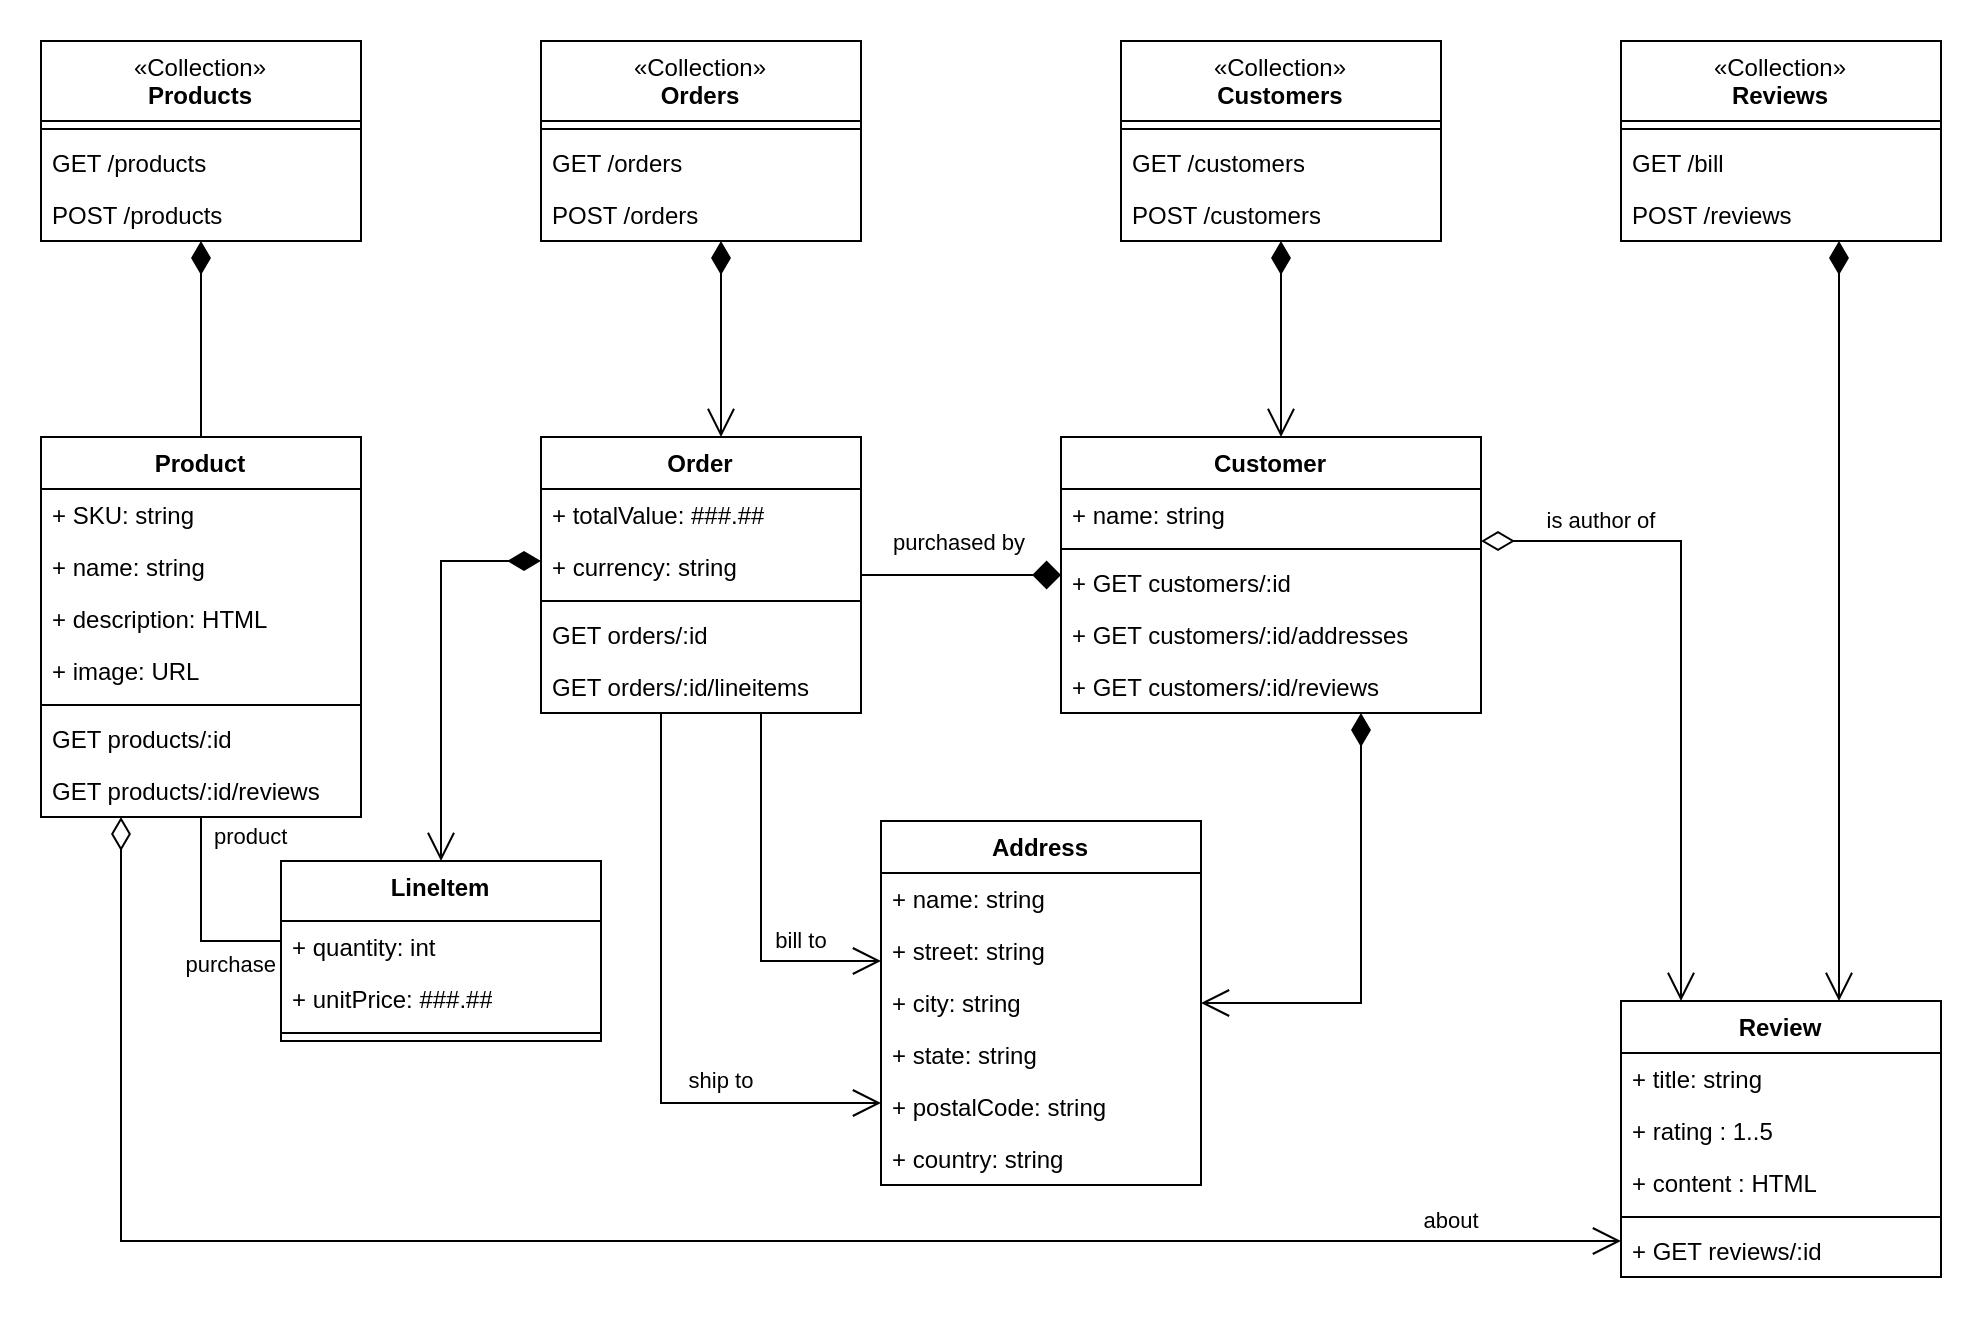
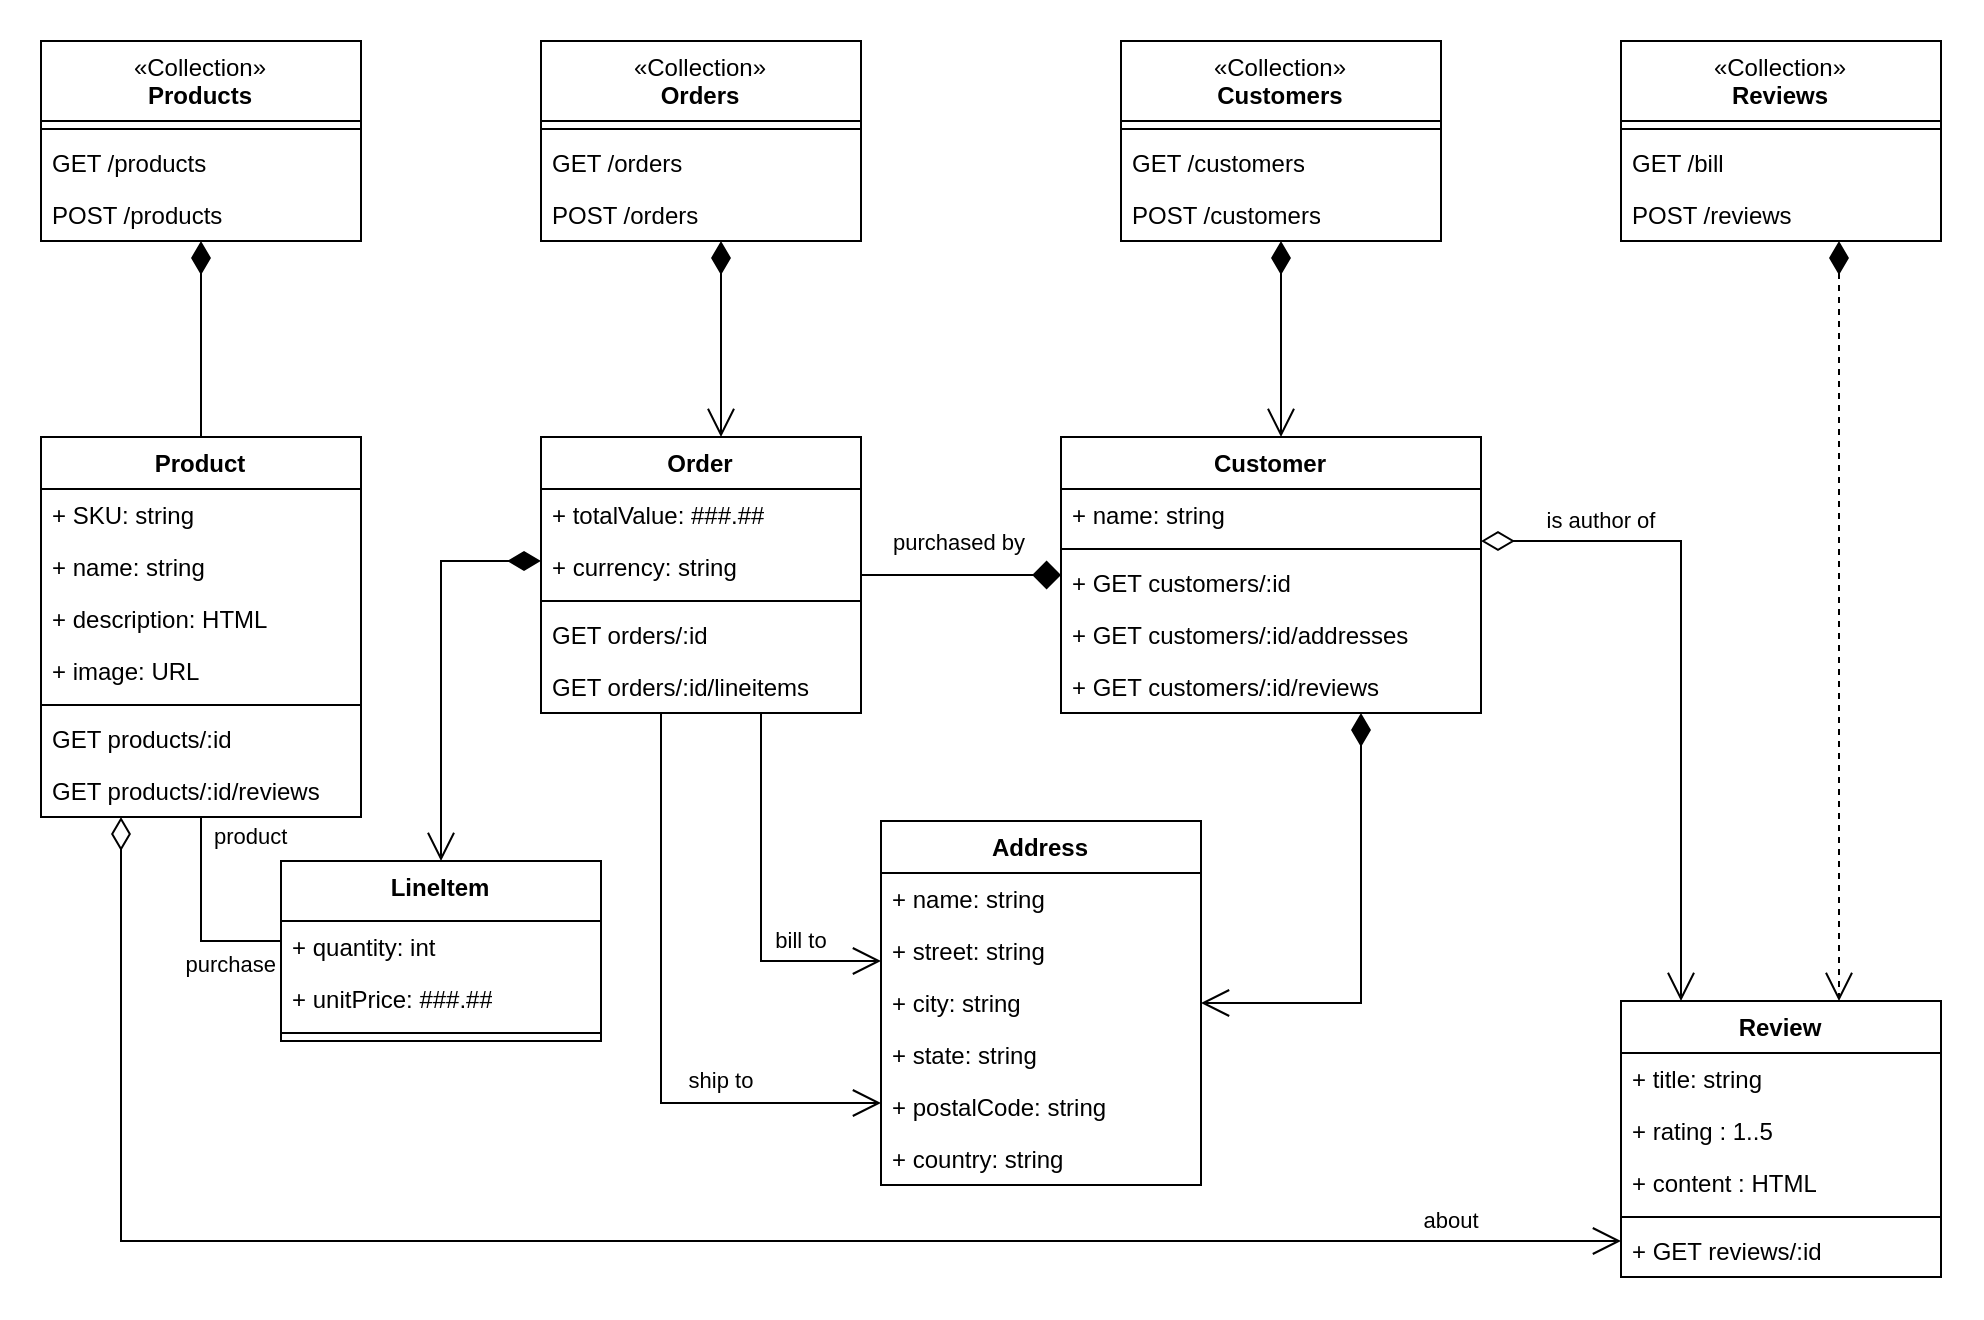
- <mxCell id="65" value="" style="endArrow=open;html=1;endSize=12;startArrow=diamondThin;startSize=14;startFill=1;edgeStyle=orthogonalEdgeStyle;rounded=0;endFill=0;" edge="1" parent="1" source="55" target="59"><mxGeometry x="-0.21" y="39" relative="1" as="geometry"><mxPoint x="919.44" y="271" as="sourcePoint" /><mxPoint x="919.44" y="382" as="targetPoint" /><Array as="points"><mxPoint x="919" y="410" /><mxPoint x="919" y="410" /></Array><mxPoint as="offset" /></mxGeometry></mxCell>
+ <mxCell id="65" value="" style="endArrow=open;html=1;endSize=12;startArrow=diamondThin;startSize=14;startFill=1;edgeStyle=orthogonalEdgeStyle;rounded=0;endFill=0;dashed=1;" edge="1" parent="1" source="55" target="59"><mxGeometry x="-0.21" y="39" relative="1" as="geometry"><mxPoint x="919.44" y="271" as="sourcePoint" /><mxPoint x="919.44" y="382" as="targetPoint" /><Array as="points"><mxPoint x="919" y="410" /><mxPoint x="919" y="410" /></Array><mxPoint as="offset" /></mxGeometry></mxCell>
